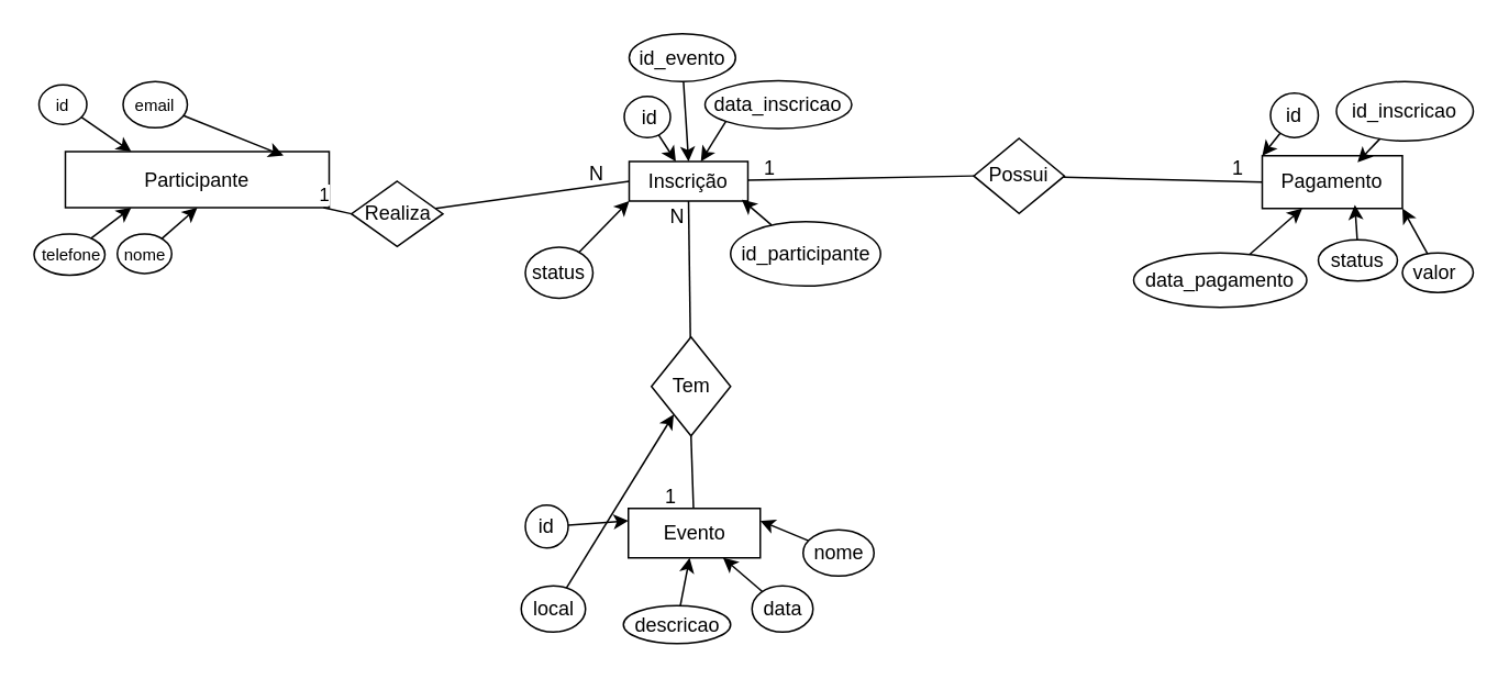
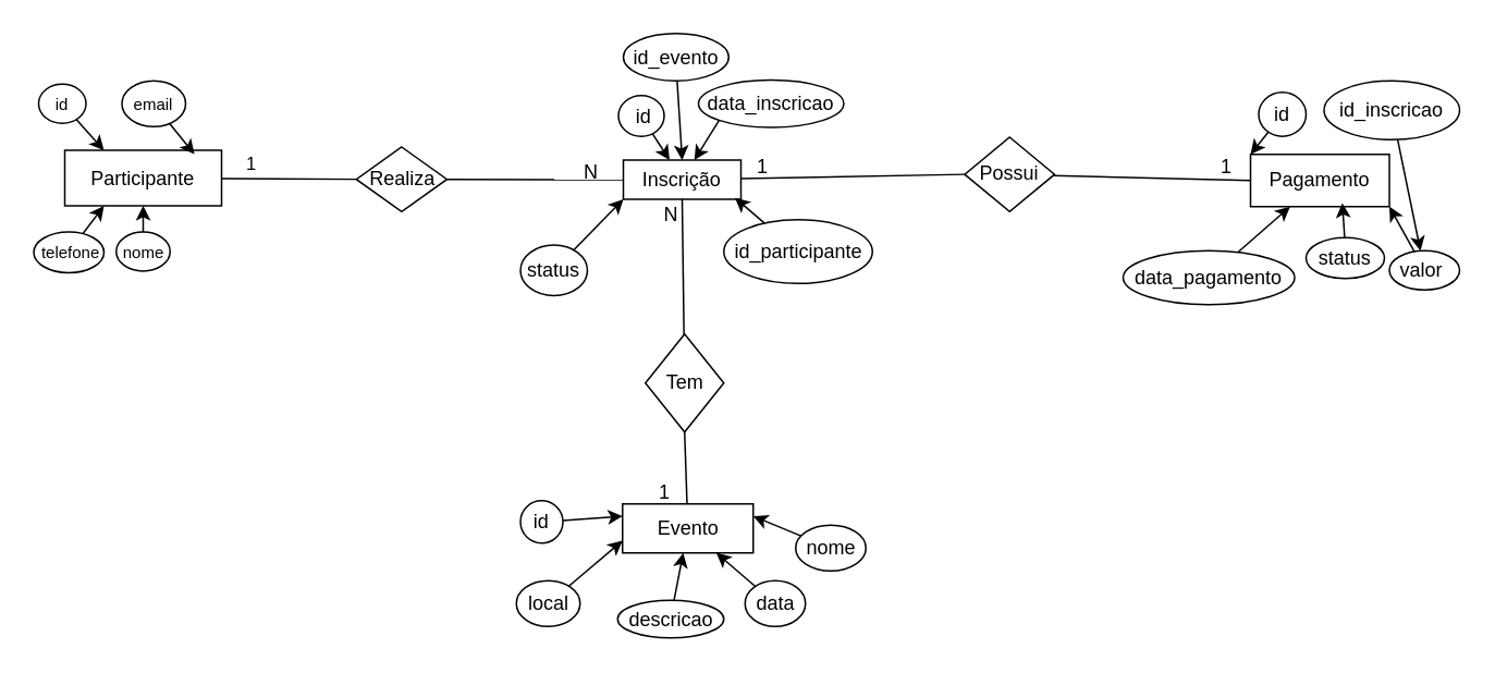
- <mxCell id="46" style="edgeStyle=none;html=1;entryX=0.68;entryY=0.125;entryDx=0;entryDy=0;entryPerimeter=0;" edge="1" parent="1" source="27" target="6"><mxGeometry relative="1" as="geometry" /></mxCell>
+ <mxCell id="46" style="edgeStyle=none;html=1;" edge="1" parent="1" source="27" target="29"><mxGeometry relative="1" as="geometry" /></mxCell>
- <mxCell id="3" value="Participante" style="whiteSpace=wrap;html=1;" parent="1" vertex="1"><mxGeometry x="39" y="91.5" width="160" height="34" as="geometry" /></mxCell>
+ <mxCell id="3" value="Participante" style="whiteSpace=wrap;html=1;" parent="1" vertex="1"><mxGeometry x="39" y="91.5" width="96" height="34" as="geometry" /></mxCell>
- <mxCell id="50" value="Realiza" style="rhombus;whiteSpace=wrap;html=1;" vertex="1" parent="1"><mxGeometry x="212.5" y="109.5" width="55.5" height="39.5" as="geometry" /></mxCell>
+ <mxCell id="50" value="Realiza" style="rhombus;whiteSpace=wrap;html=1;" vertex="1" parent="1"><mxGeometry x="217.5" y="89.5" width="55.5" height="39.5" as="geometry" /></mxCell>
- <mxCell id="21" style="edgeStyle=none;html=1;" edge="1" parent="1" source="22" target="52"><mxGeometry relative="1" as="geometry" /></mxCell>
+ <mxCell id="21" style="edgeStyle=none;html=1;entryX=0;entryY=0.75;entryDx=0;entryDy=0;" edge="1" parent="1" source="22" target="5"><mxGeometry relative="1" as="geometry" /></mxCell>
